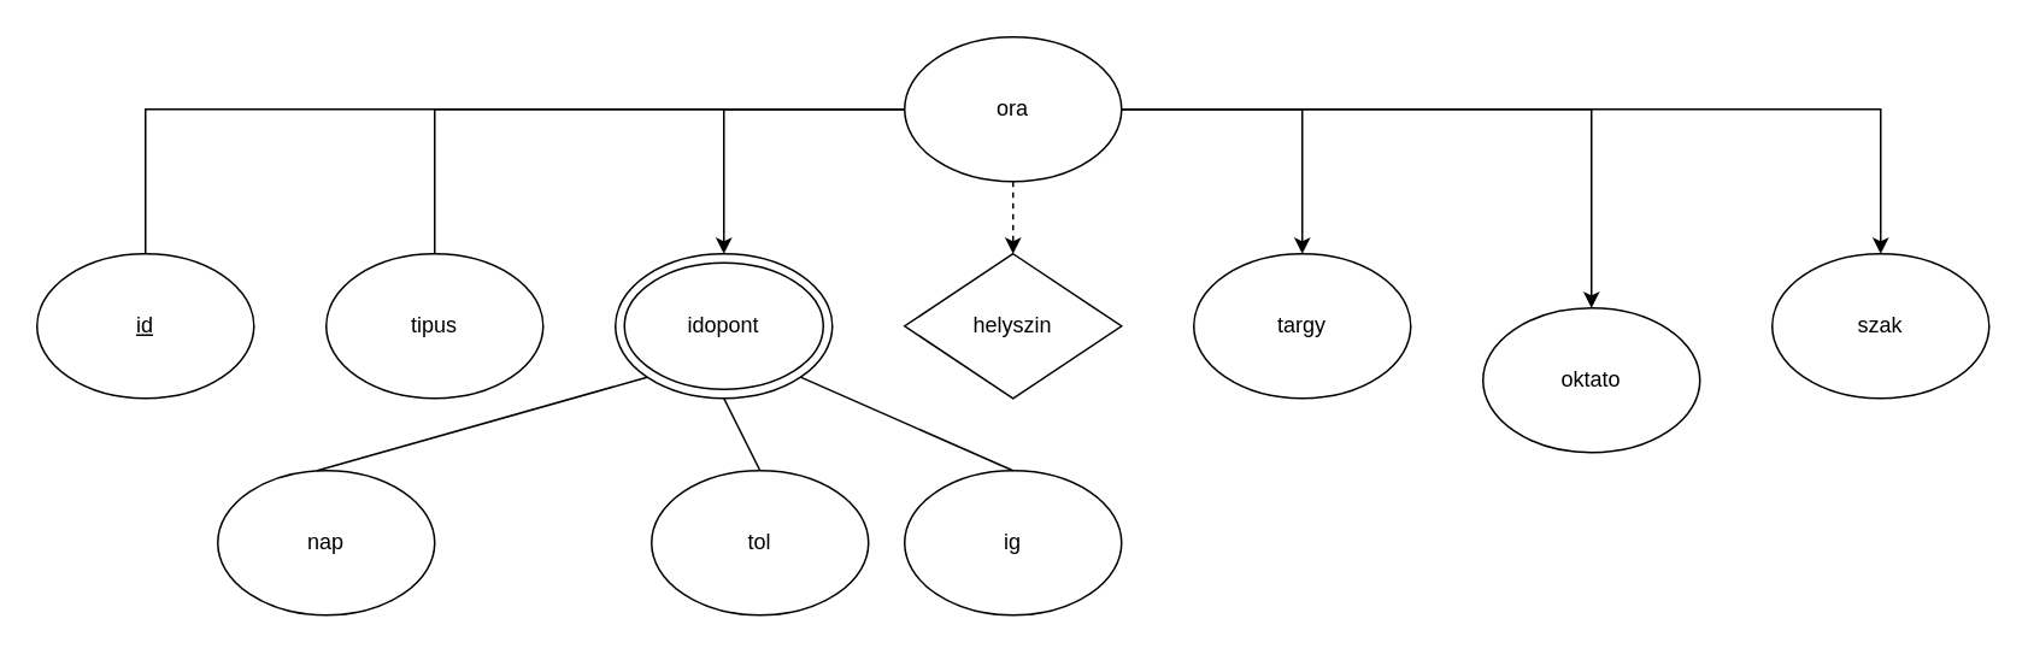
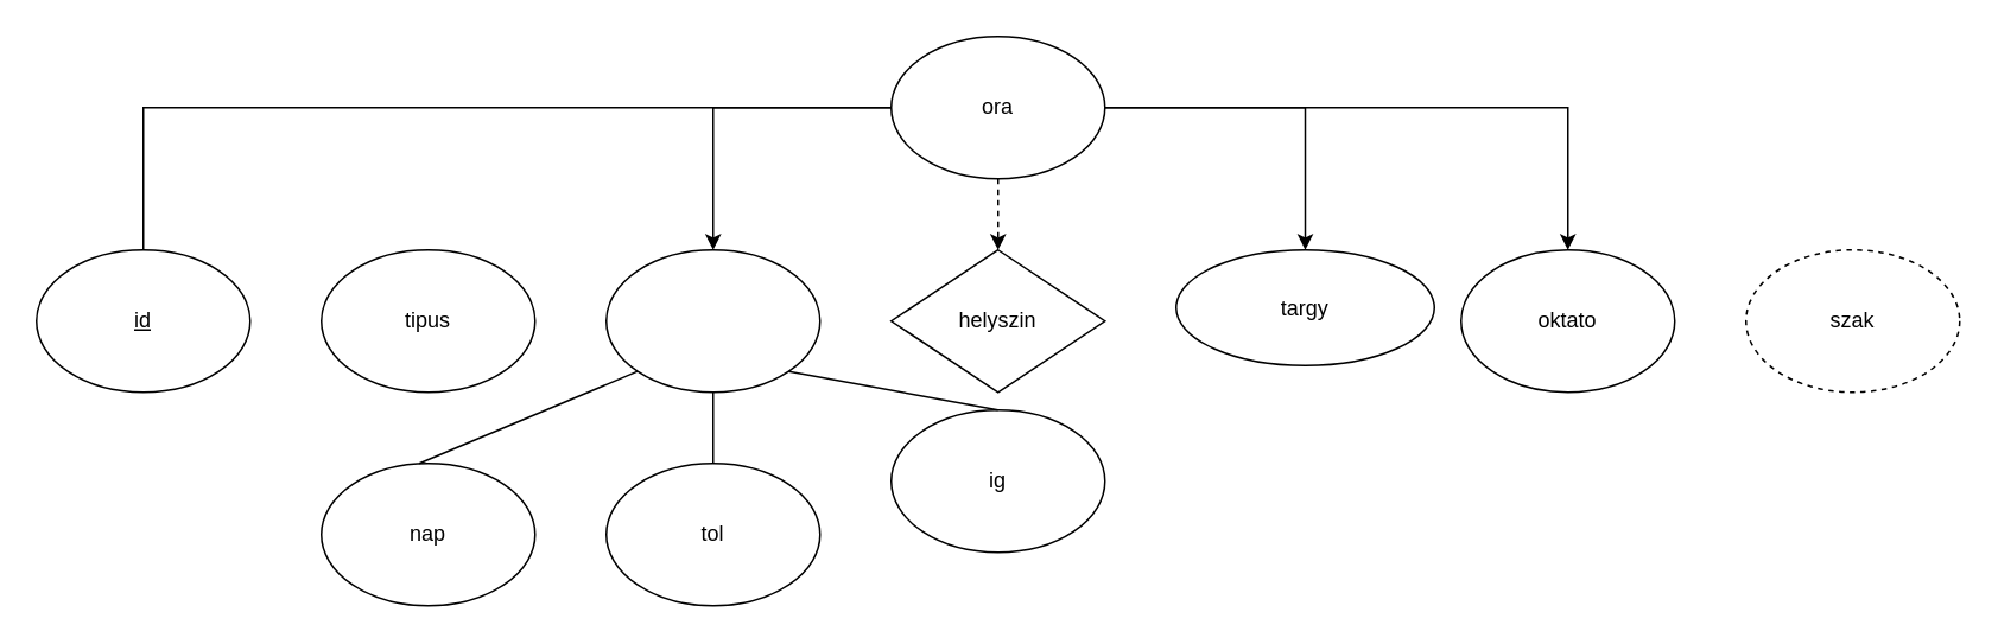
- <mxCell id="6" style="edgeStyle=orthogonalEdgeStyle;rounded=0;orthogonalLoop=1;jettySize=auto;html=1;exitX=1;exitY=0.5;exitDx=0;exitDy=0;entryX=0.5;entryY=0;entryDx=0;entryDy=0;" edge="1" parent="1" source="7" target="10"><mxGeometry relative="1" as="geometry" /></mxCell>
- <mxCell id="22" value="" style="endArrow=none;html=1;rounded=0;entryX=0;entryY=0.5;entryDx=0;entryDy=0;exitX=0.5;exitY=0;exitDx=0;exitDy=0;" edge="1" parent="1" source="20" target="7"><mxGeometry width="50" height="50" relative="1" as="geometry"><mxPoint x="230" y="140" as="sourcePoint" /><mxPoint x="280" y="90" as="targetPoint" /><Array as="points"><mxPoint x="240" y="60" /></Array></mxGeometry></mxCell>
- <mxCell id="13" value="idopont" style="ellipse;whiteSpace=wrap;html=1;" vertex="1" parent="1"><mxGeometry x="345" y="145" width="110" height="70" as="geometry" /></mxCell>
- <mxCell id="12" value="targy" style="ellipse;whiteSpace=wrap;html=1;" vertex="1" parent="1"><mxGeometry x="660" y="140" width="120" height="80" as="geometry" /></mxCell>
+ <mxCell id="12" value="targy" style="ellipse;whiteSpace=wrap;html=1;" vertex="1" parent="1"><mxGeometry x="660" y="140" width="145" height="65" as="geometry" /></mxCell>
- <mxCell id="10" value="szak" style="ellipse;whiteSpace=wrap;html=1;" vertex="1" parent="1"><mxGeometry x="980" y="140" width="120" height="80" as="geometry" /></mxCell>
+ <mxCell id="10" value="szak" style="ellipse;whiteSpace=wrap;html=1;dashed=1;" vertex="1" parent="1"><mxGeometry x="980" y="140" width="120" height="80" as="geometry" /></mxCell>
- <mxCell id="11" value="oktato" style="ellipse;whiteSpace=wrap;html=1;" vertex="1" parent="1"><mxGeometry x="820" y="170" width="120" height="80" as="geometry" /></mxCell>
+ <mxCell id="11" value="oktato" style="ellipse;whiteSpace=wrap;html=1;" vertex="1" parent="1"><mxGeometry x="820" y="140" width="120" height="80" as="geometry" /></mxCell>
- <mxCell id="14" value="nap" style="ellipse;whiteSpace=wrap;html=1;" vertex="1" parent="1"><mxGeometry x="120" y="260" width="120" height="80" as="geometry" /></mxCell>
+ <mxCell id="14" value="nap" style="ellipse;whiteSpace=wrap;html=1;" vertex="1" parent="1"><mxGeometry x="180" y="260" width="120" height="80" as="geometry" /></mxCell>
- <mxCell id="15" value="tol" style="ellipse;whiteSpace=wrap;html=1;" vertex="1" parent="1"><mxGeometry x="360" y="260" width="120" height="80" as="geometry" /></mxCell>
+ <mxCell id="15" value="tol" style="ellipse;whiteSpace=wrap;html=1;" vertex="1" parent="1"><mxGeometry x="340" y="260" width="120" height="80" as="geometry" /></mxCell>
- <mxCell id="16" value="ig" style="ellipse;whiteSpace=wrap;html=1;" vertex="1" parent="1"><mxGeometry x="500" y="260" width="120" height="80" as="geometry" /></mxCell>
+ <mxCell id="16" value="ig" style="ellipse;whiteSpace=wrap;html=1;" vertex="1" parent="1"><mxGeometry x="500" y="230" width="120" height="80" as="geometry" /></mxCell>
